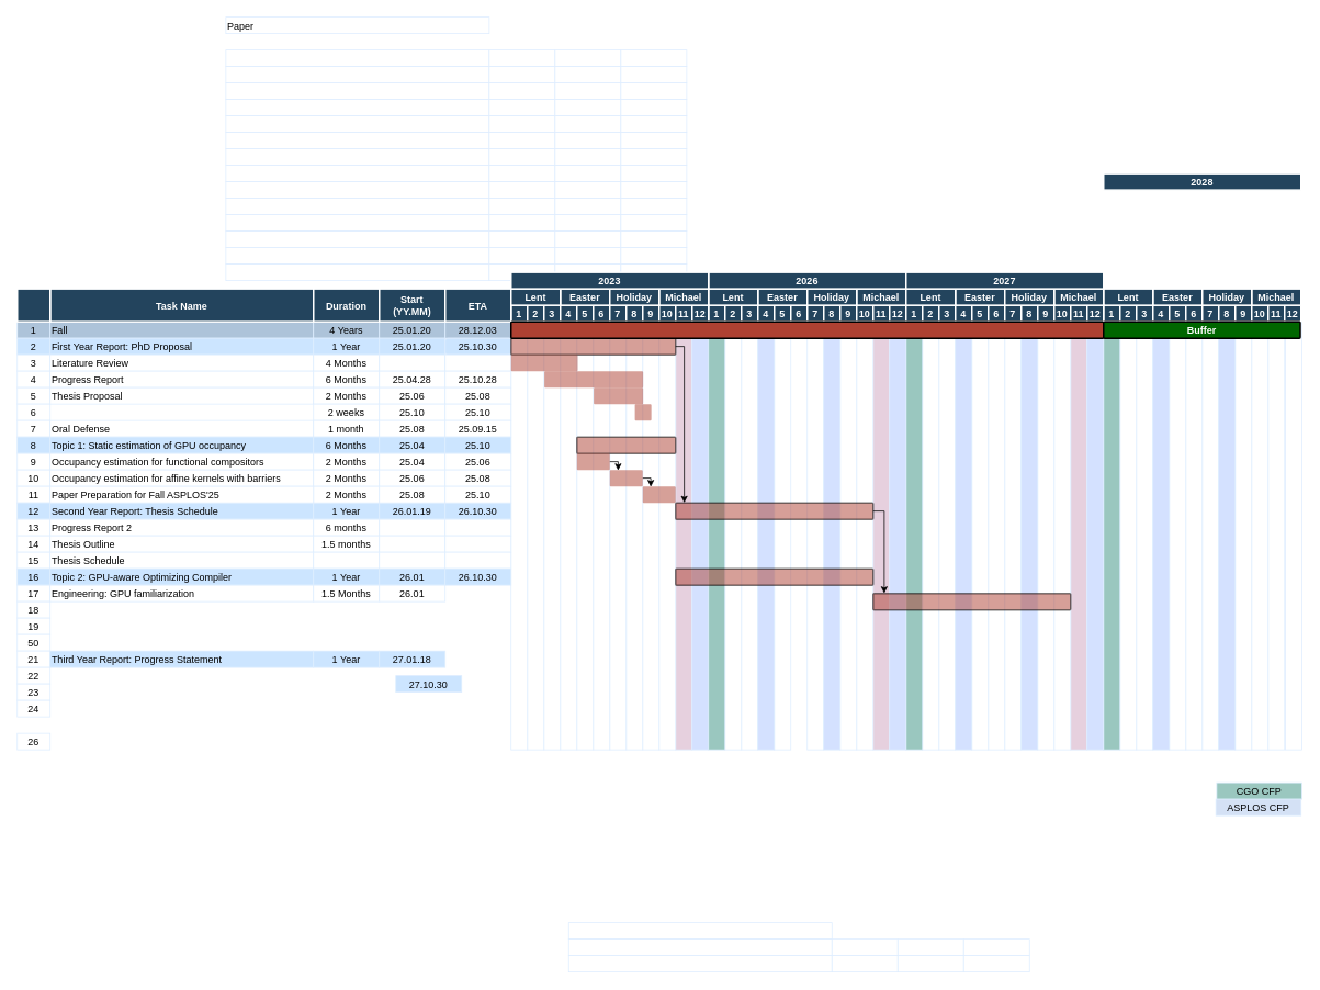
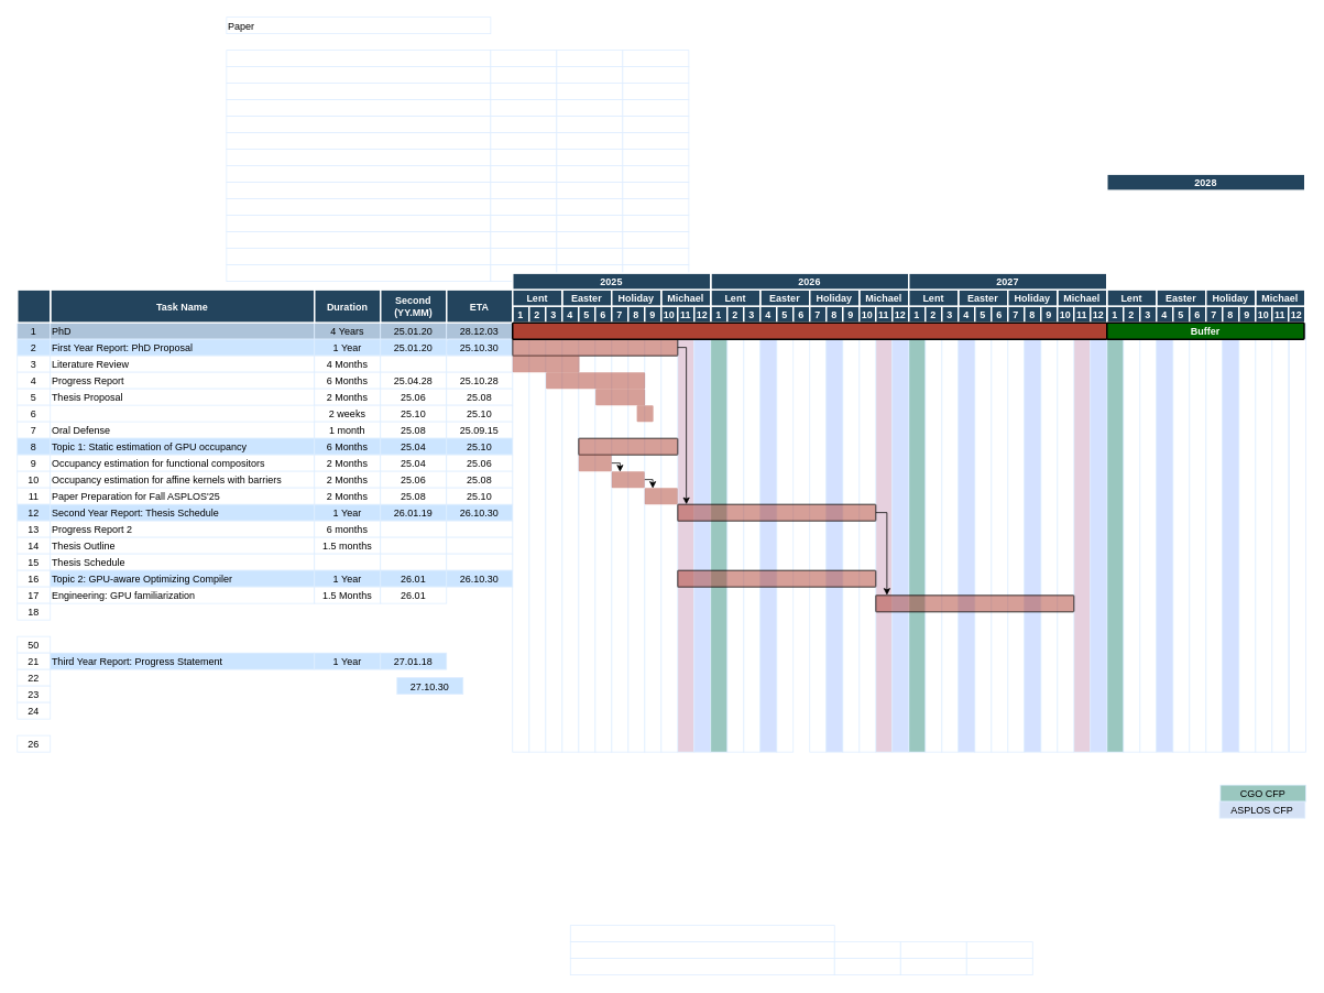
- <mxCell id="237" value="2023" style="fillColor=#23445D;strokeColor=#FFFFFF;strokeWidth=2;fontColor=#FFFFFF;fontStyle=1" vertex="1" parent="1"><mxGeometry x="620.5" y="330" width="240" height="20" as="geometry" /></mxCell>
+ <mxCell id="237" value="2025" style="fillColor=#23445D;strokeColor=#FFFFFF;strokeWidth=2;fontColor=#FFFFFF;fontStyle=1" vertex="1" parent="1"><mxGeometry x="620.5" y="330" width="240" height="20" as="geometry" /></mxCell>
- <mxCell id="222" value="Start&#10;(YY.MM)" style="fillColor=#23445D;strokeColor=#FFFFFF;strokeWidth=2;fontColor=#FFFFFF;fontStyle=1" parent="1" vertex="1"><mxGeometry x="460.5" y="350" width="80.0" height="40.0" as="geometry" /></mxCell>
+ <mxCell id="222" value="Second&#10;(YY.MM)" style="fillColor=#23445D;strokeColor=#FFFFFF;strokeWidth=2;fontColor=#FFFFFF;fontStyle=1" parent="1" vertex="1"><mxGeometry x="460.5" y="350" width="80.0" height="40.0" as="geometry" /></mxCell>
- <mxCell id="99" value="Fall " style="align=left;strokeColor=#DEEDFF;fillColor=#ADC3D9" parent="1" vertex="1"><mxGeometry x="60.5" y="390" width="320" height="20" as="geometry" /></mxCell>
+ <mxCell id="99" value="PhD " style="align=left;strokeColor=#DEEDFF;fillColor=#ADC3D9" parent="1" vertex="1"><mxGeometry x="60.5" y="390" width="320" height="20" as="geometry" /></mxCell>
- <mxCell id="157" value="16" style="strokeColor=#DEEDFF;fillColor=#CCE5FF" parent="1" vertex="1"><mxGeometry x="20.5" y="690" width="40" height="20" as="geometry" /></mxCell>
+ <mxCell id="157" value="16" style="strokeColor=#DEEDFF;fillColor=#ffffff;" parent="1" vertex="1"><mxGeometry x="20.5" y="690" width="40" height="20" as="geometry" /></mxCell>
- <mxCell id="172" value="19" style="strokeColor=#DEEDFF" parent="1" vertex="1"><mxGeometry x="20.5" y="750" width="40" height="20" as="geometry" /></mxCell>
